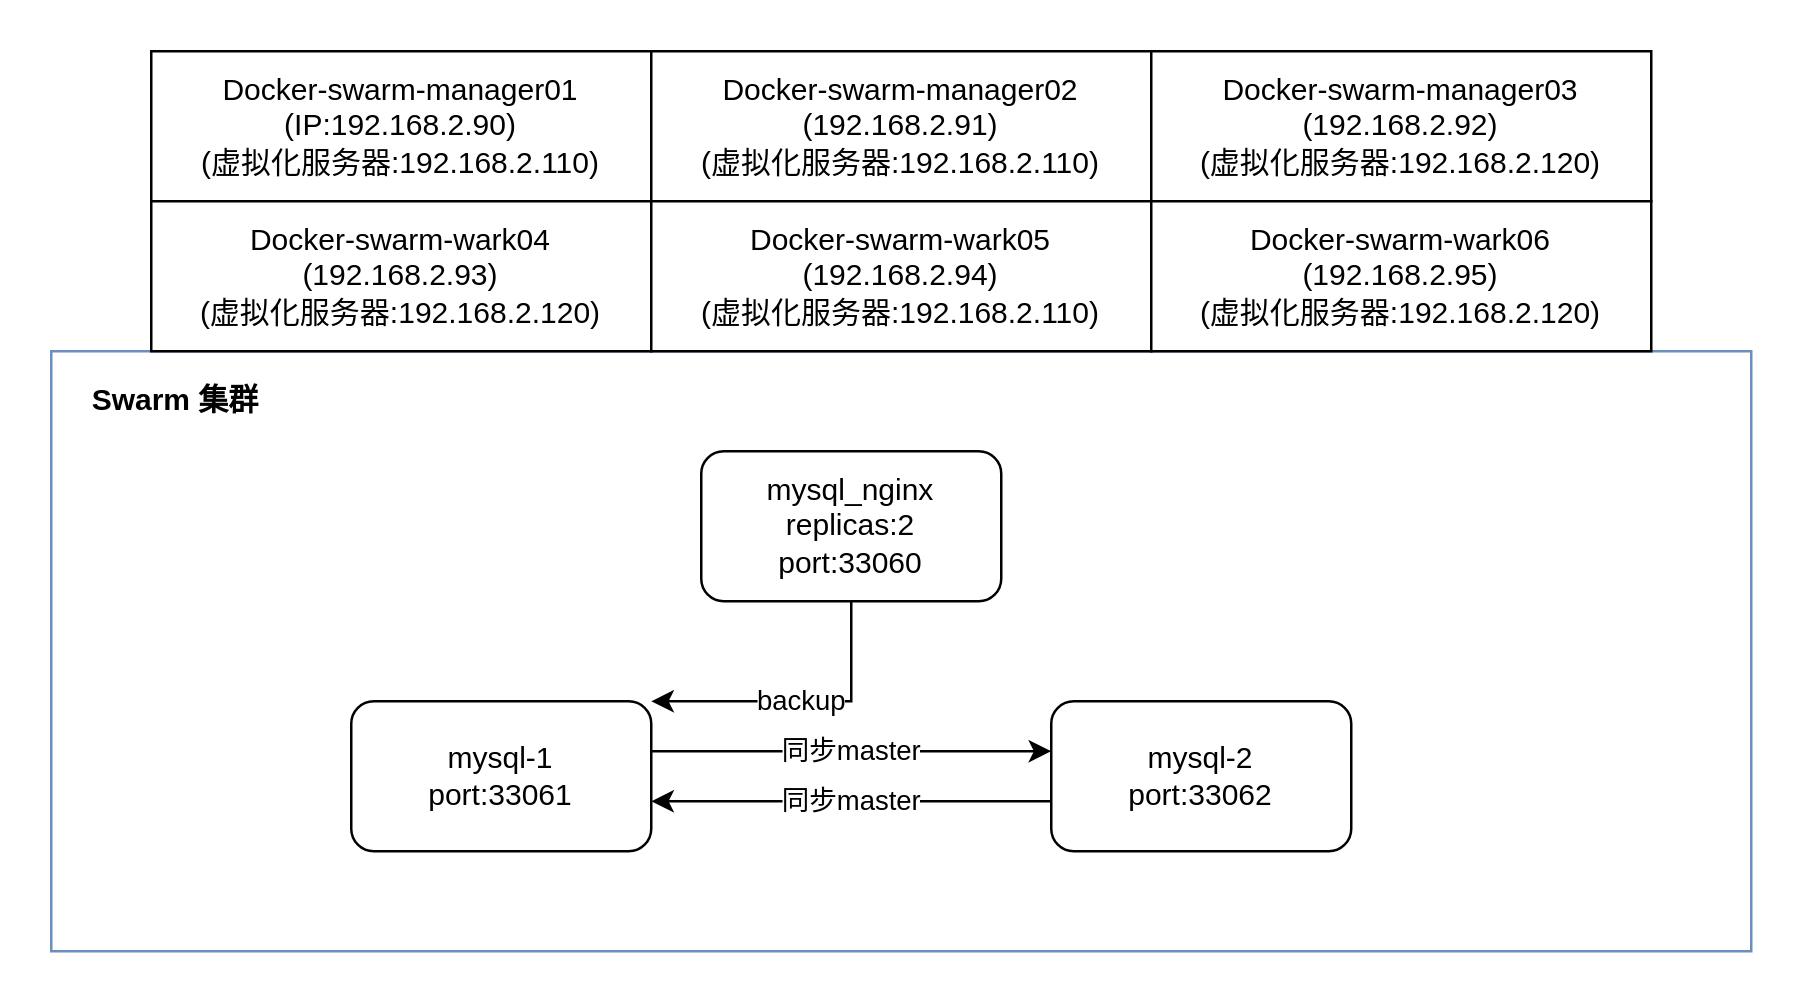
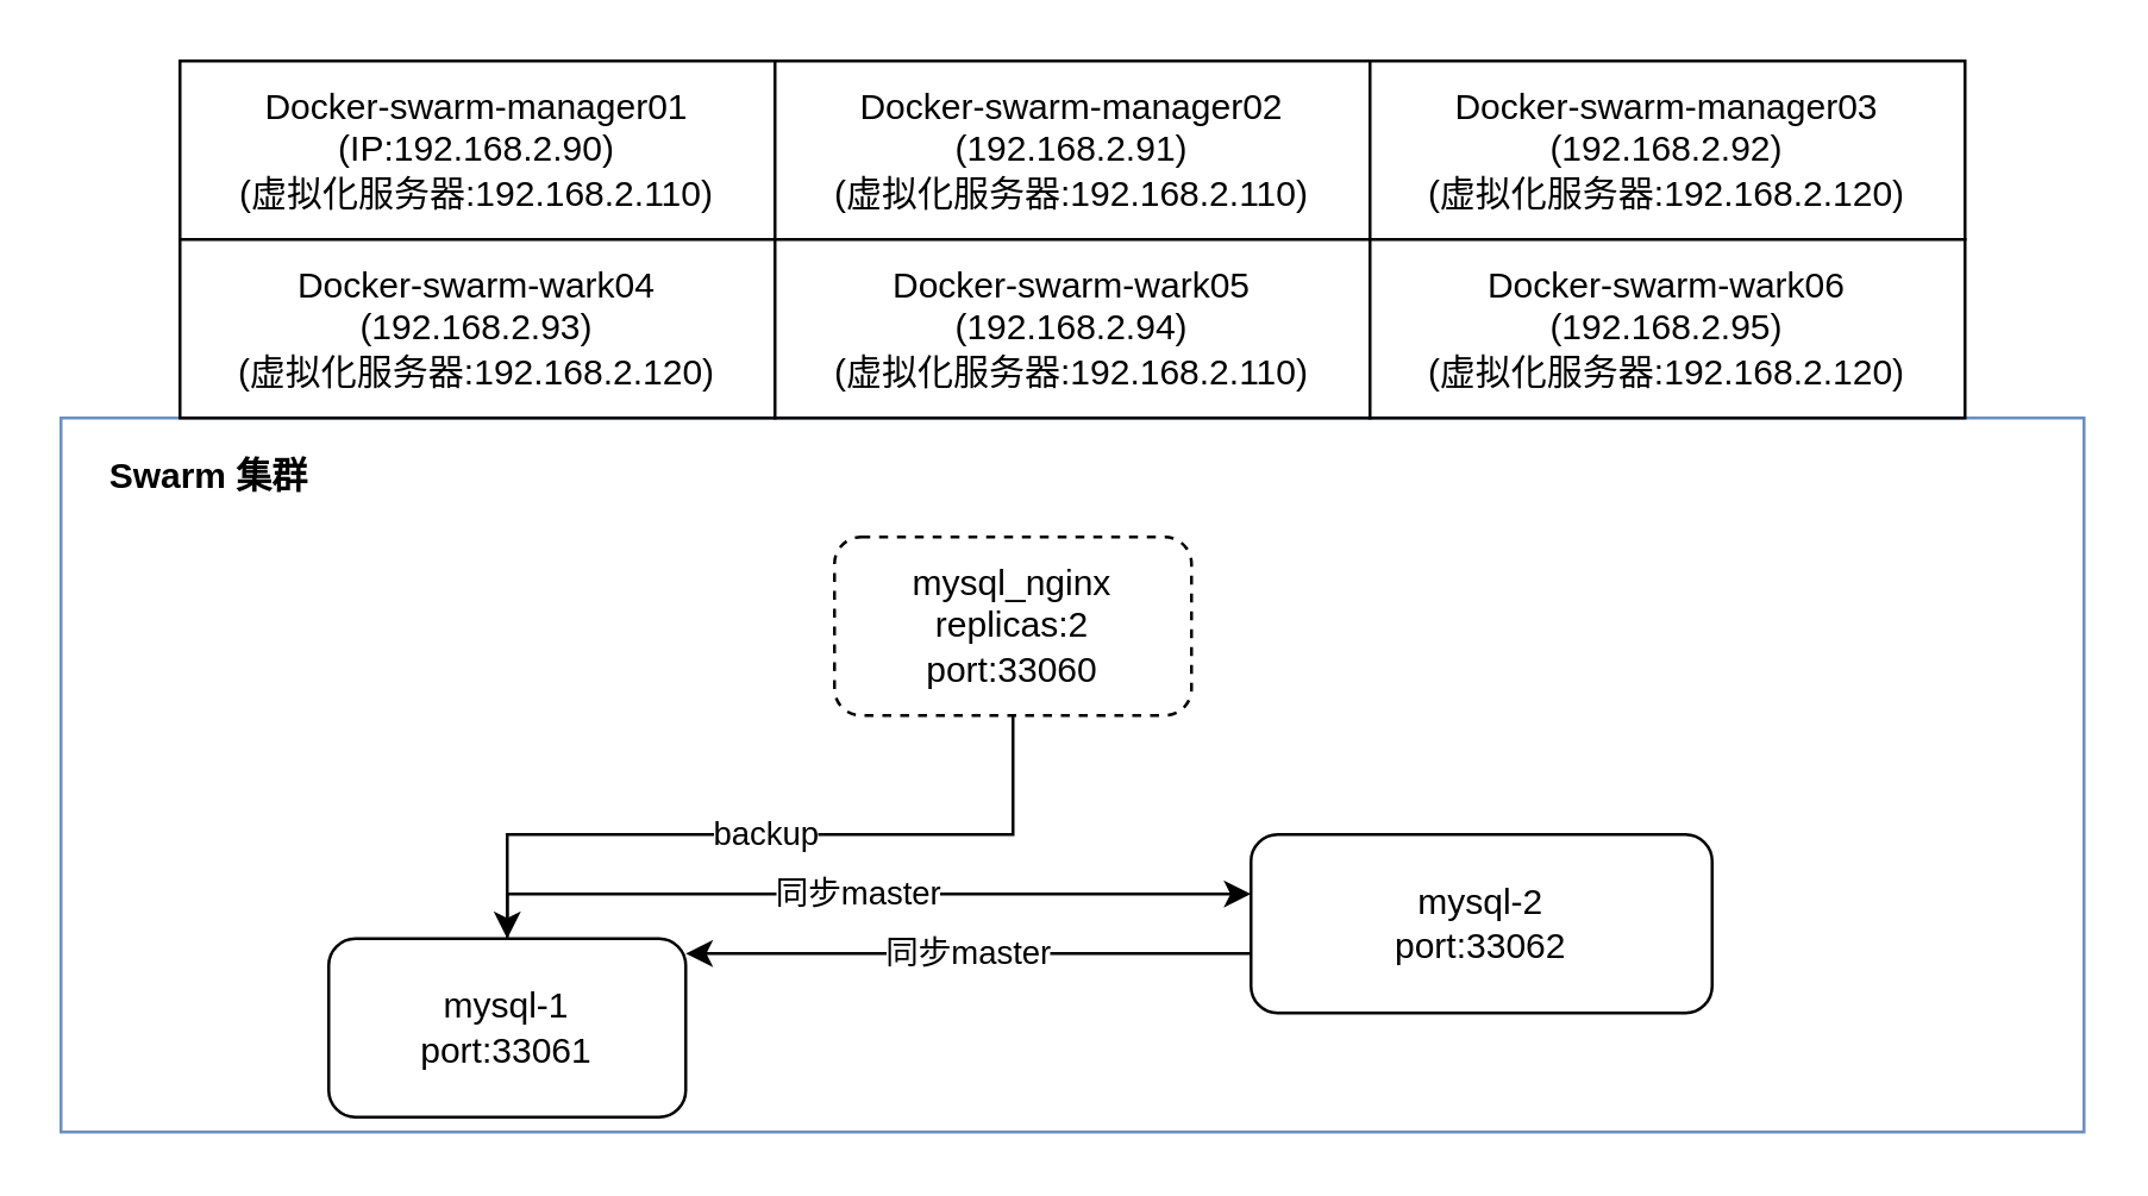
- <mxCell id="12" value="mysql_nginx&lt;br&gt;replicas:2&lt;br&gt;port:33060" style="rounded=1;whiteSpace=wrap;html=1;fillColor=none;" vertex="1" parent="1"><mxGeometry x="280" y="180" width="120" height="60" as="geometry" /></mxCell>
+ <mxCell id="12" value="mysql_nginx&lt;br&gt;replicas:2&lt;br&gt;port:33060" style="rounded=1;whiteSpace=wrap;html=1;fillColor=none;dashed=1;" vertex="1" parent="1"><mxGeometry x="280" y="180" width="120" height="60" as="geometry" /></mxCell>
- <mxCell id="14" value="mysql-1&lt;br&gt;port:33061" style="rounded=1;whiteSpace=wrap;html=1;fillColor=none;" vertex="1" parent="1"><mxGeometry x="140" y="280" width="120" height="60" as="geometry" /></mxCell>
+ <mxCell id="14" value="mysql-1&lt;br&gt;port:33061" style="rounded=1;whiteSpace=wrap;html=1;fillColor=none;" vertex="1" parent="1"><mxGeometry x="110" y="315" width="120" height="60" as="geometry" /></mxCell>
- <mxCell id="16" value="mysql-2&lt;br&gt;port:33062" style="rounded=1;whiteSpace=wrap;html=1;fillColor=none;" vertex="1" parent="1"><mxGeometry x="420" y="280" width="120" height="60" as="geometry" /></mxCell>
+ <mxCell id="16" value="mysql-2&lt;br&gt;port:33062" style="rounded=1;whiteSpace=wrap;html=1;fillColor=none;" vertex="1" parent="1"><mxGeometry x="420" y="280" width="155" height="60" as="geometry" /></mxCell>
